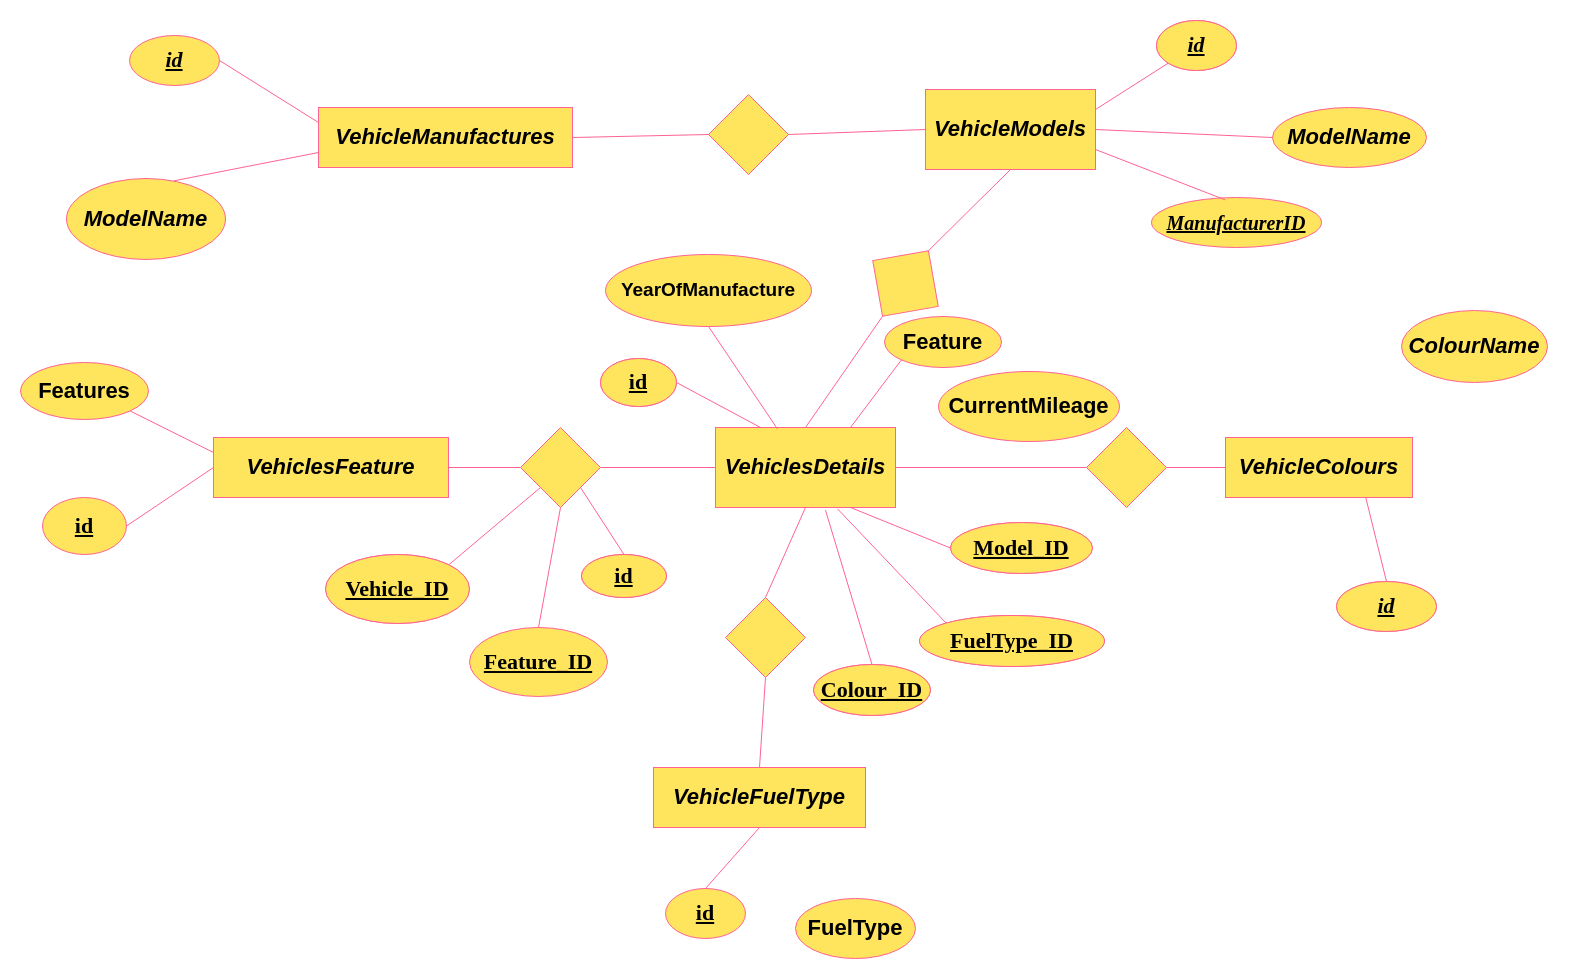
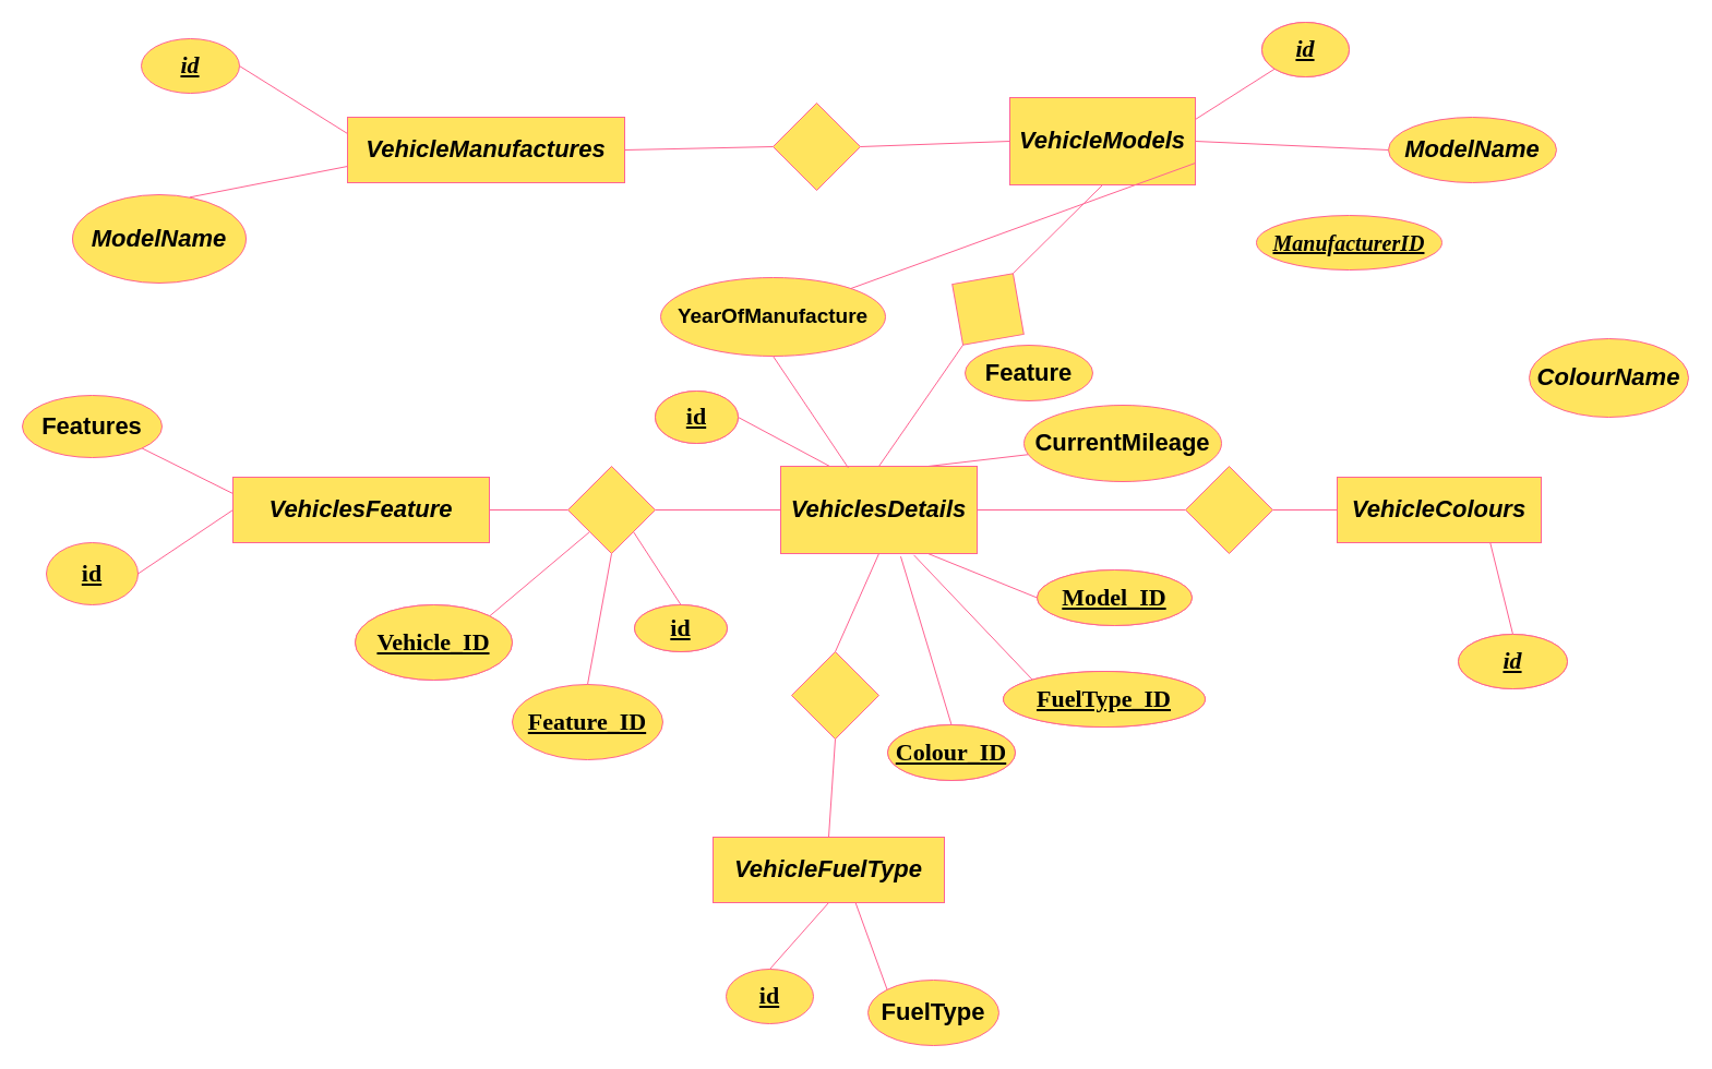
- <mxCell id="59" value="" style="endArrow=none;html=1;rounded=0;entryX=0.433;entryY=0.047;entryDx=0;entryDy=0;exitX=1;exitY=0.75;exitDx=0;exitDy=0;entryPerimeter=0;labelBackgroundColor=none;strokeColor=#FF6392;fontColor=#000000;" edge="1" parent="1" source="3" target="29"><mxGeometry width="50" height="50" relative="1" as="geometry"><mxPoint x="372" y="374" as="sourcePoint" /><mxPoint x="422" y="324" as="targetPoint" /></mxGeometry></mxCell>
+ <mxCell id="59" value="" style="endArrow=none;html=1;rounded=0;exitX=1;exitY=0.75;exitDx=0;exitDy=0;labelBackgroundColor=none;strokeColor=#FF6392;fontColor=#000000;" edge="1" parent="1" source="3" target="38"><mxGeometry width="50" height="50" relative="1" as="geometry"><mxPoint x="372" y="374" as="sourcePoint" /><mxPoint x="422" y="324" as="targetPoint" /></mxGeometry></mxCell>
- <mxCell id="46" value="" style="endArrow=none;html=1;rounded=0;entryX=0;entryY=1;entryDx=0;entryDy=0;exitX=0.75;exitY=0;exitDx=0;exitDy=0;labelBackgroundColor=none;strokeColor=#FF6392;fontColor=#000000;" edge="1" parent="1" source="6" target="39"><mxGeometry width="50" height="50" relative="1" as="geometry"><mxPoint x="456" y="382" as="sourcePoint" /><mxPoint x="506" y="332" as="targetPoint" /></mxGeometry></mxCell>
+ <mxCell id="46" value="" style="endArrow=none;html=1;rounded=0;exitX=0.75;exitY=0;exitDx=0;exitDy=0;labelBackgroundColor=none;strokeColor=#FF6392;fontColor=#000000;" edge="1" parent="1" source="6" target="43"><mxGeometry width="50" height="50" relative="1" as="geometry"><mxPoint x="456" y="382" as="sourcePoint" /><mxPoint x="506" y="332" as="targetPoint" /></mxGeometry></mxCell>
+ <mxCell id="62" value="" style="endArrow=none;html=1;rounded=0;entryX=0;entryY=0;entryDx=0;entryDy=0;exitX=0.616;exitY=1;exitDx=0;exitDy=0;exitPerimeter=0;labelBackgroundColor=none;strokeColor=#FF6392;fontColor=#000000;" edge="1" parent="1" source="7" target="30"><mxGeometry width="50" height="50" relative="1" as="geometry"><mxPoint x="402" y="404" as="sourcePoint" /><mxPoint x="452" y="354" as="targetPoint" /></mxGeometry></mxCell>
